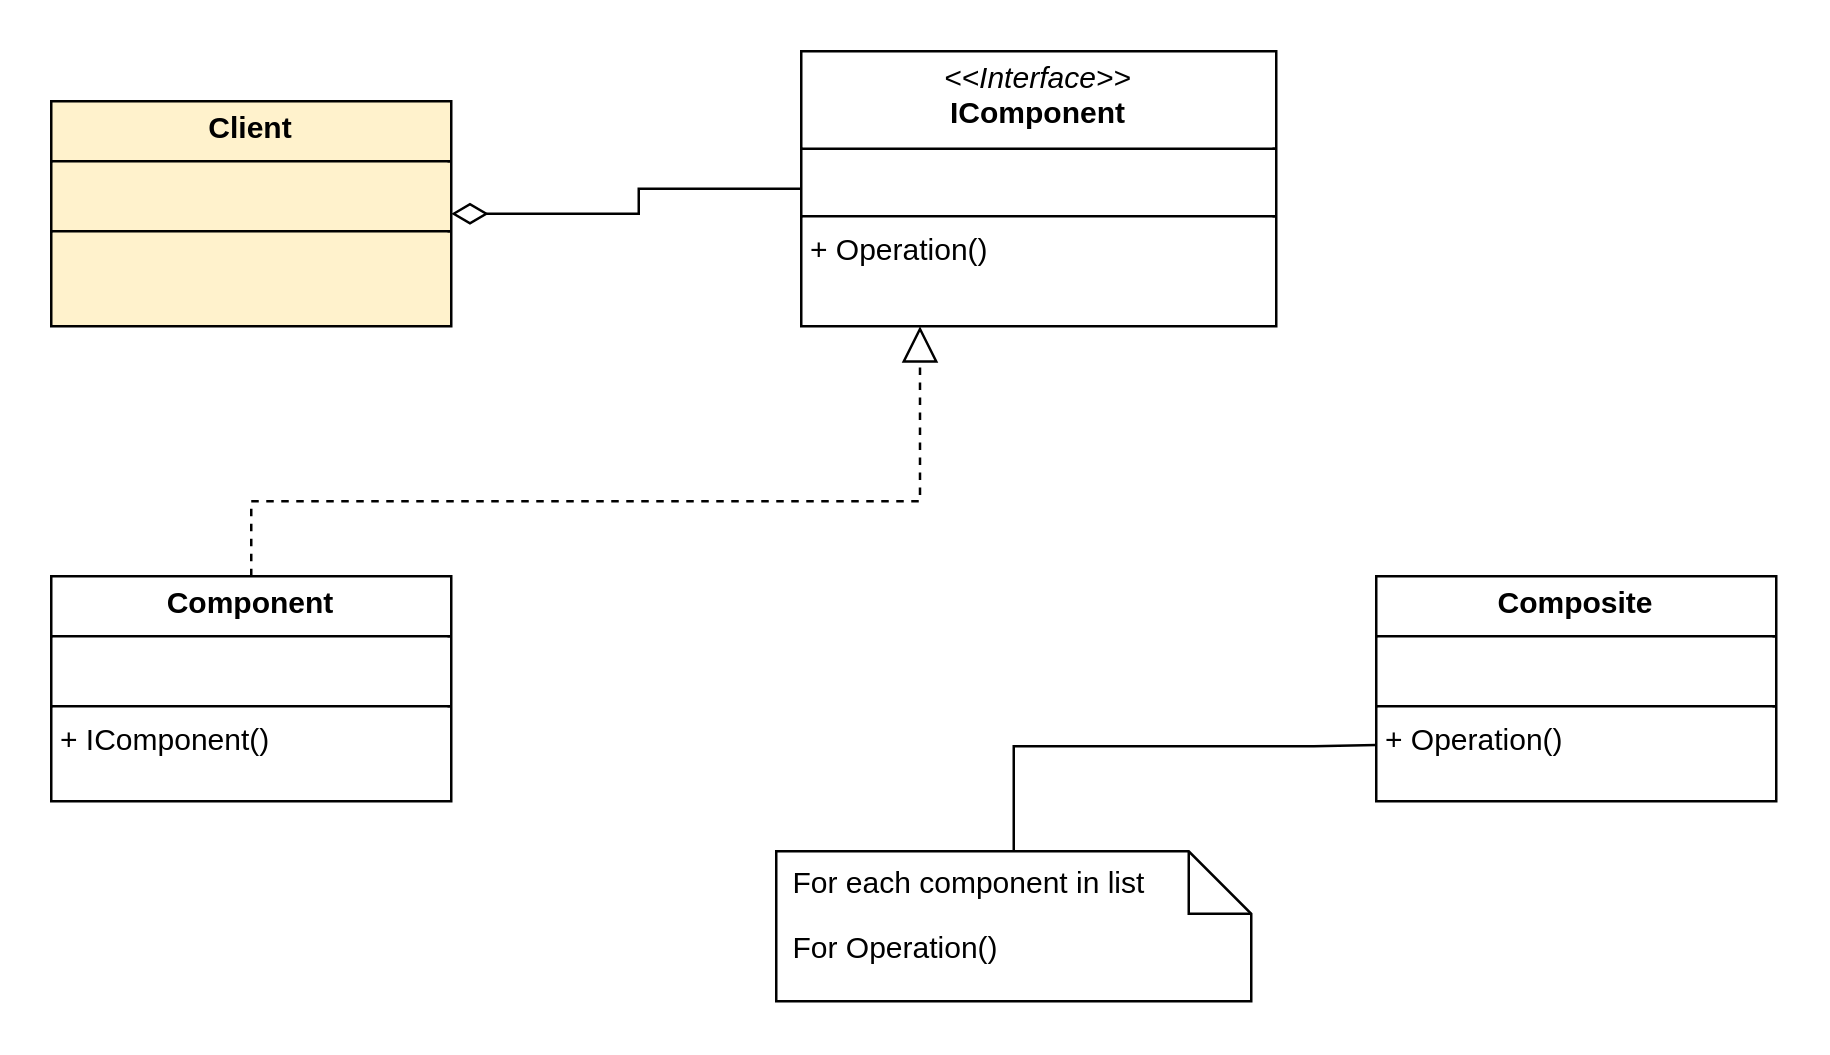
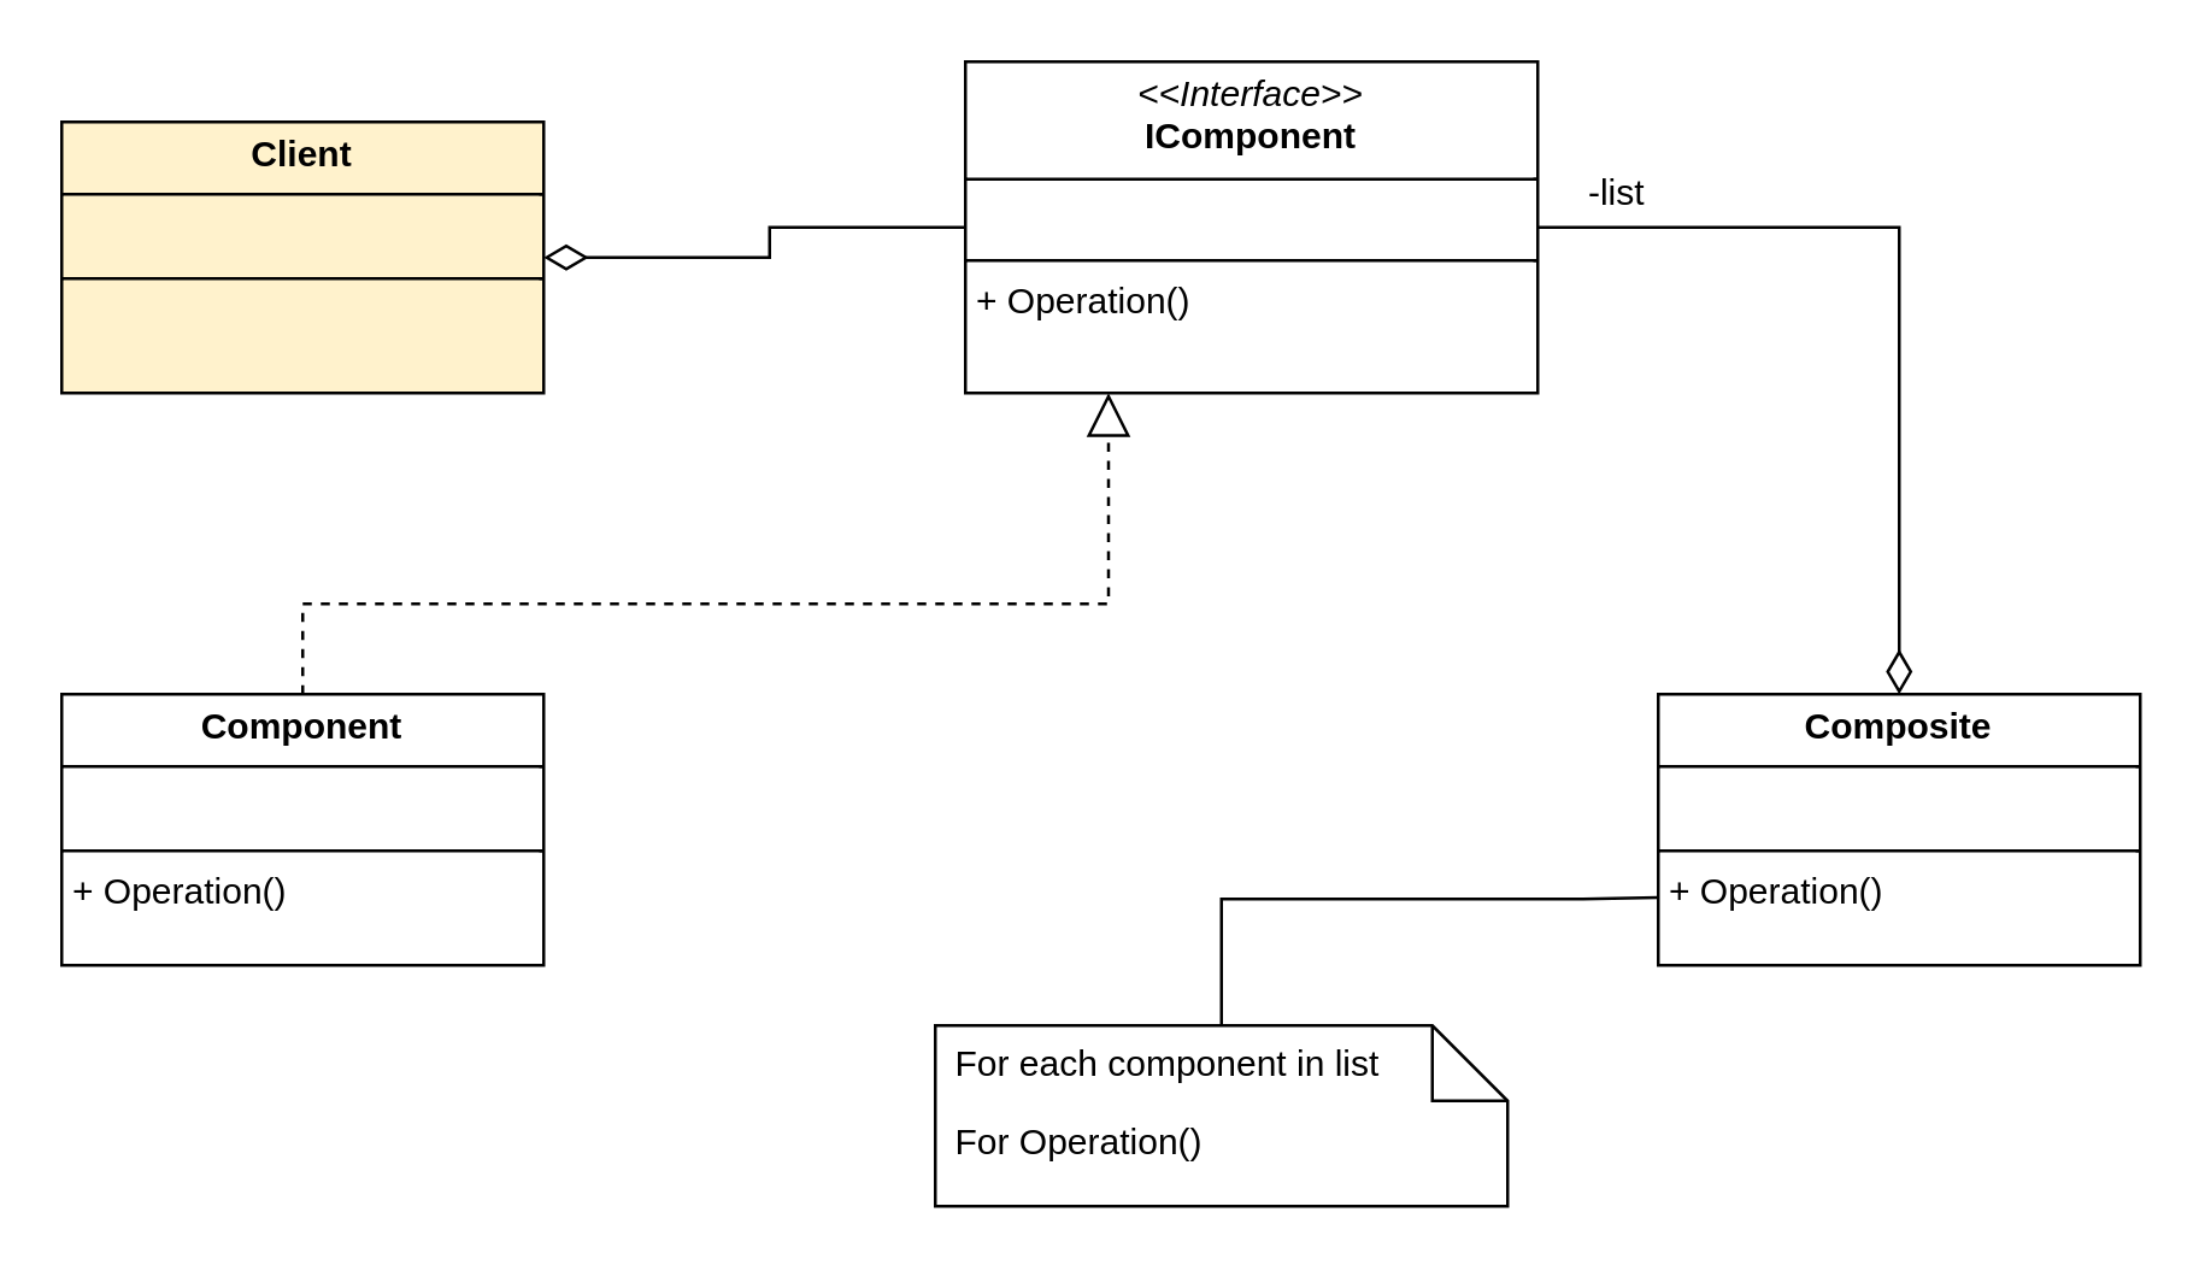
+ <mxCell id="9" value="-list" style="text;html=1;align=center;verticalAlign=middle;resizable=0;points=[];autosize=1;strokeColor=none;fillColor=none;" parent="1" vertex="1"><mxGeometry x="516" y="49" width="40" height="30" as="geometry" /></mxCell>
+ <mxCell id="4" style="edgeStyle=orthogonalEdgeStyle;rounded=0;orthogonalLoop=1;jettySize=auto;html=1;entryX=0.5;entryY=0;entryDx=0;entryDy=0;endArrow=diamondThin;endFill=0;endSize=12;" parent="1" source="5" target="8" edge="1"><mxGeometry relative="1" as="geometry" /></mxCell>
- <mxCell id="7" value="&lt;p style=&quot;margin:0px;margin-top:4px;text-align:center;&quot;&gt;&lt;b&gt;Component&lt;/b&gt;&lt;/p&gt;&lt;hr size=&quot;1&quot; style=&quot;border-style:solid;&quot;&gt;&lt;p style=&quot;margin:0px;margin-left:4px;&quot;&gt;&lt;br&gt;&lt;/p&gt;&lt;hr size=&quot;1&quot; style=&quot;border-style:solid;&quot;&gt;&lt;p style=&quot;margin:0px;margin-left:4px;&quot;&gt;+ IComponent()&lt;/p&gt;" style="verticalAlign=top;align=left;overflow=fill;html=1;whiteSpace=wrap;" parent="1" vertex="1"><mxGeometry x="20" y="230" width="160" height="90" as="geometry" /></mxCell>
+ <mxCell id="7" value="&lt;p style=&quot;margin:0px;margin-top:4px;text-align:center;&quot;&gt;&lt;b&gt;Component&lt;/b&gt;&lt;/p&gt;&lt;hr size=&quot;1&quot; style=&quot;border-style:solid;&quot;&gt;&lt;p style=&quot;margin:0px;margin-left:4px;&quot;&gt;&lt;br&gt;&lt;/p&gt;&lt;hr size=&quot;1&quot; style=&quot;border-style:solid;&quot;&gt;&lt;p style=&quot;margin:0px;margin-left:4px;&quot;&gt;+ Operation()&lt;/p&gt;" style="verticalAlign=top;align=left;overflow=fill;html=1;whiteSpace=wrap;" parent="1" vertex="1"><mxGeometry x="20" y="230" width="160" height="90" as="geometry" /></mxCell>
